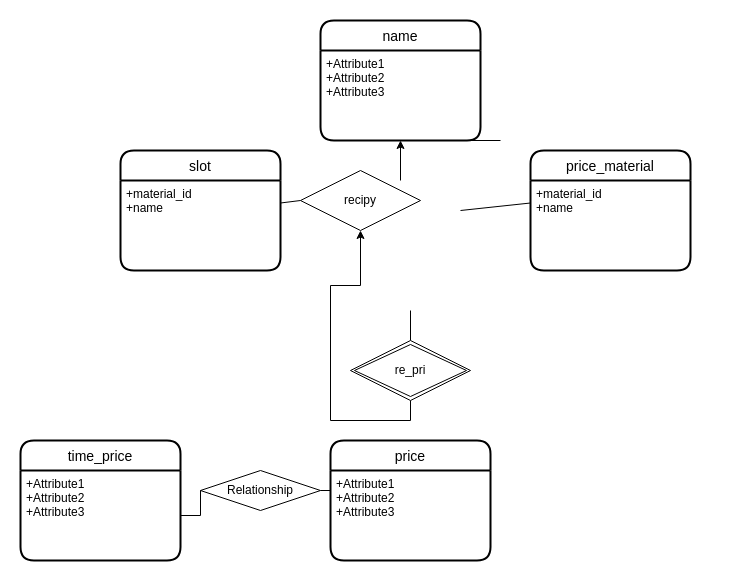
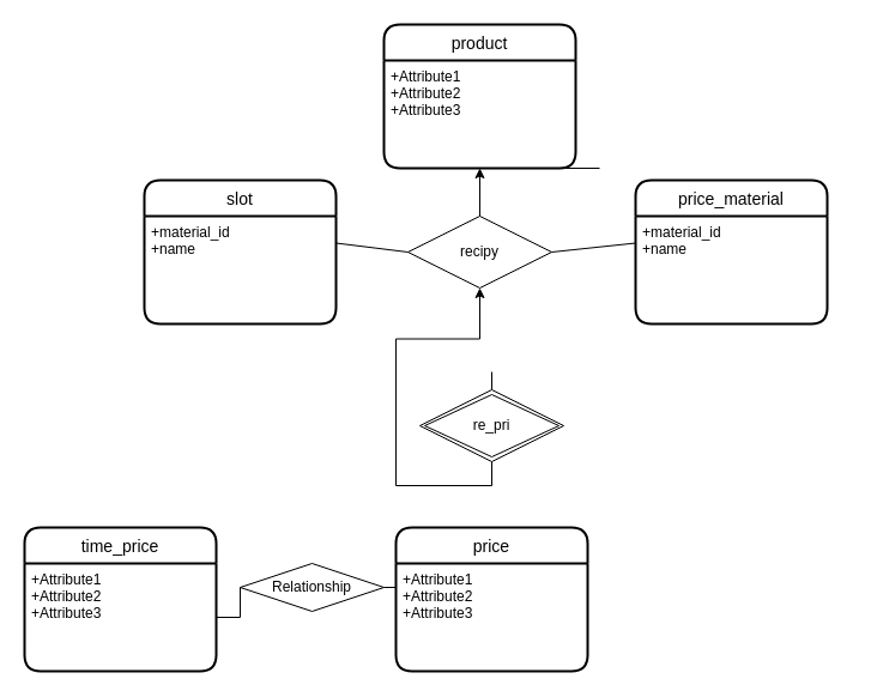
- <mxCell id="11" value="name" style="swimlane;childLayout=stackLayout;horizontal=1;startSize=30;horizontalStack=0;rounded=1;fontSize=14;fontStyle=0;strokeWidth=2;resizeParent=0;resizeLast=1;shadow=0;dashed=0;align=center;" vertex="1" parent="6"><mxGeometry x="210" width="160" height="120" as="geometry" /></mxCell>
+ <mxCell id="11" value="product" style="swimlane;childLayout=stackLayout;horizontal=1;startSize=30;horizontalStack=0;rounded=1;fontSize=14;fontStyle=0;strokeWidth=2;resizeParent=0;resizeLast=1;shadow=0;dashed=0;align=center;" vertex="1" parent="6"><mxGeometry x="210" width="160" height="120" as="geometry" /></mxCell>
- <mxCell id="13" value="recipy" style="shape=rhombus;perimeter=rhombusPerimeter;whiteSpace=wrap;html=1;align=center;" vertex="1" parent="6"><mxGeometry x="190" y="150" width="120" height="60" as="geometry" /></mxCell>
+ <mxCell id="13" value="recipy" style="shape=rhombus;perimeter=rhombusPerimeter;whiteSpace=wrap;html=1;align=center;" vertex="1" parent="6"><mxGeometry x="230" y="160" width="120" height="60" as="geometry" /></mxCell>
- <mxCell id="20" value="re_pri" style="shape=rhombus;double=1;perimeter=rhombusPerimeter;whiteSpace=wrap;html=1;align=center;" vertex="1" parent="1"><mxGeometry x="350" y="340" width="120" height="60" as="geometry" /></mxCell>
+ <mxCell id="20" value="re_pri" style="shape=rhombus;double=1;perimeter=rhombusPerimeter;whiteSpace=wrap;html=1;align=center;" vertex="1" parent="1"><mxGeometry x="350" y="325" width="120" height="60" as="geometry" /></mxCell>
